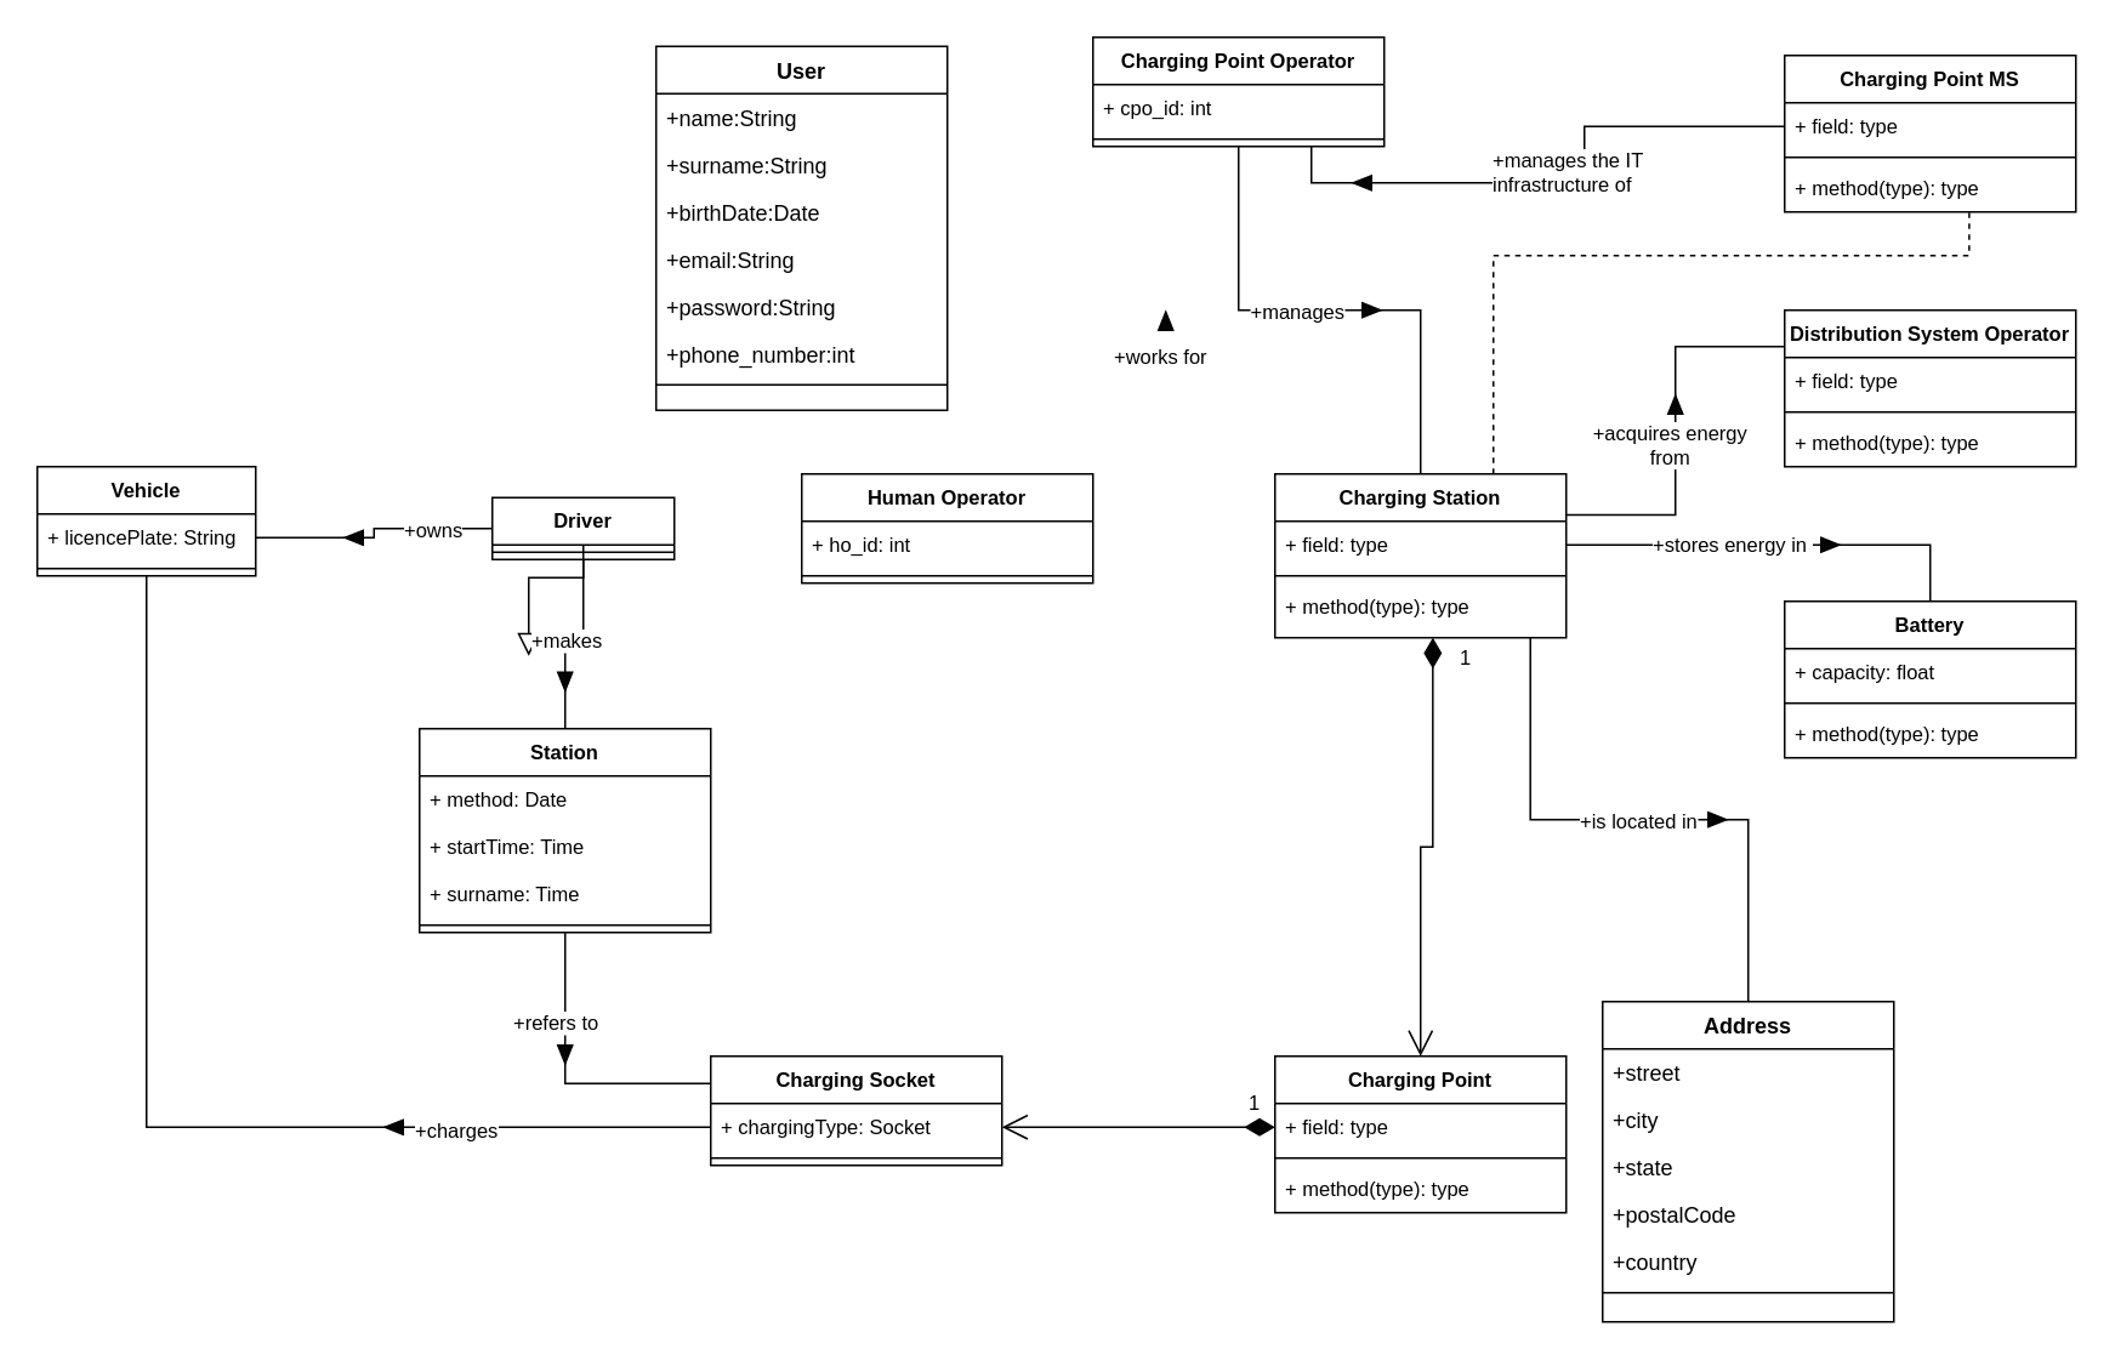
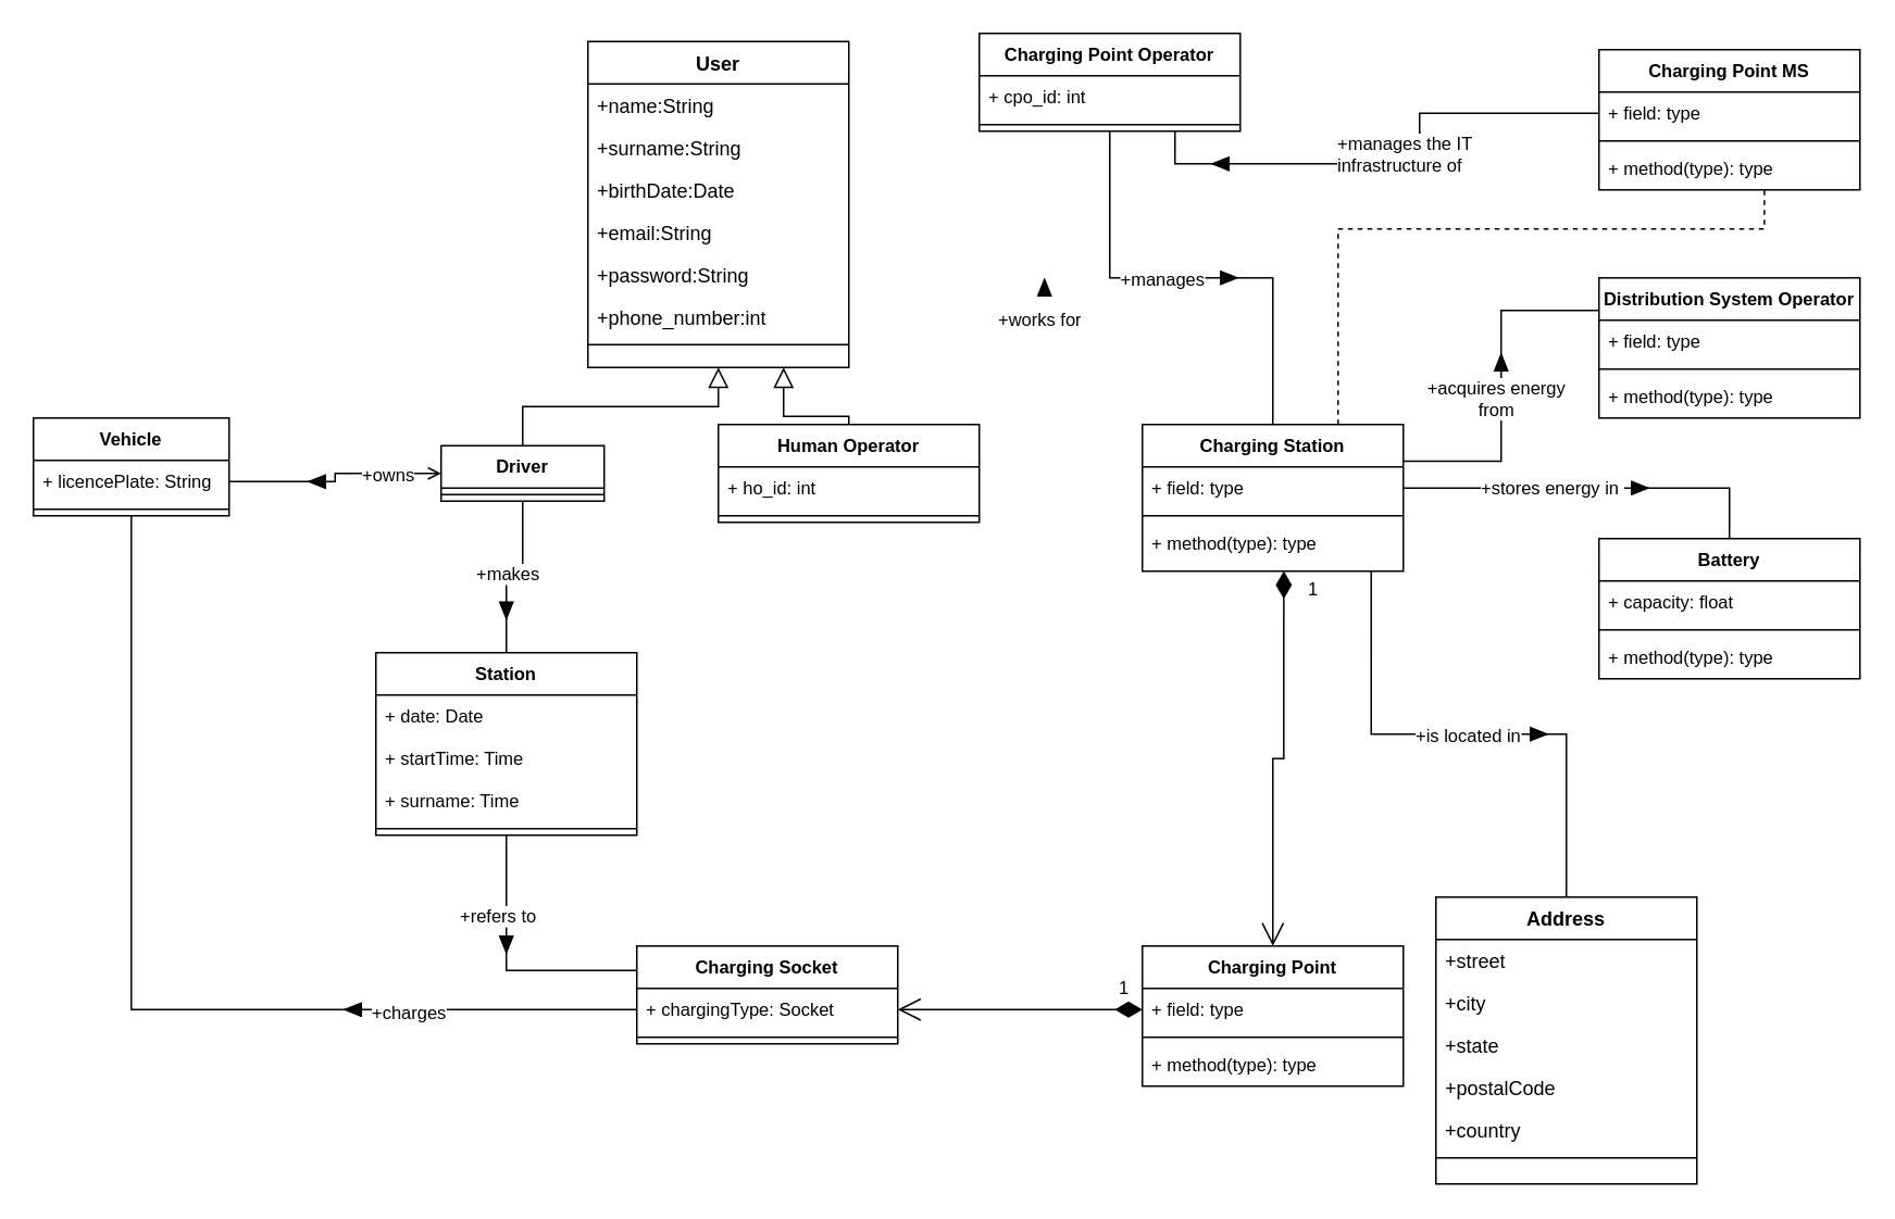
+ <mxCell id="13" value="" style="endArrow=block;endSize=10;endFill=0;shadow=0;strokeWidth=1;rounded=0;edgeStyle=elbowEdgeStyle;elbow=vertical;exitX=0.5;exitY=0;exitDx=0;exitDy=0;" parent="1" source="37" target="3" edge="1"><mxGeometry width="160" relative="1" as="geometry"><mxPoint x="520" y="265" as="sourcePoint" /><mxPoint x="450" y="176" as="targetPoint" /><Array as="points"><mxPoint x="480" y="255" /><mxPoint x="480" y="225" /></Array></mxGeometry></mxCell>
- <mxCell id="23" style="edgeStyle=orthogonalEdgeStyle;rounded=0;orthogonalLoop=1;jettySize=auto;html=1;exitX=1;exitY=0.5;exitDx=0;exitDy=0;entryX=0;entryY=0.5;entryDx=0;entryDy=0;endArrow=none;endFill=0;" parent="1" source="41" target="35" edge="1"><mxGeometry relative="1" as="geometry"><mxPoint x="120" y="290" as="sourcePoint" /><mxPoint x="260" y="290" as="targetPoint" /></mxGeometry></mxCell>
+ <mxCell id="23" style="edgeStyle=orthogonalEdgeStyle;rounded=0;orthogonalLoop=1;jettySize=auto;html=1;exitX=1;exitY=0.5;exitDx=0;exitDy=0;entryX=0;entryY=0.5;entryDx=0;entryDy=0;endArrow=open;endFill=0;" parent="1" source="41" target="35" edge="1"><mxGeometry relative="1" as="geometry"><mxPoint x="120" y="290" as="sourcePoint" /><mxPoint x="260" y="290" as="targetPoint" /></mxGeometry></mxCell>
- <mxCell id="12" value="" style="endArrow=block;endSize=10;endFill=0;shadow=0;strokeWidth=1;rounded=0;edgeStyle=elbowEdgeStyle;elbow=vertical;exitX=0.5;exitY=0;exitDx=0;exitDy=0;" parent="1" source="35" target="34" edge="1"><mxGeometry width="160" relative="1" as="geometry"><mxPoint x="340" y="265" as="sourcePoint" /><mxPoint x="340" y="108" as="targetPoint" /></mxGeometry></mxCell>
+ <mxCell id="12" value="" style="endArrow=block;endSize=10;endFill=0;shadow=0;strokeWidth=1;rounded=0;edgeStyle=elbowEdgeStyle;elbow=vertical;exitX=0.5;exitY=0;exitDx=0;exitDy=0;" parent="1" source="35" target="3" edge="1"><mxGeometry width="160" relative="1" as="geometry"><mxPoint x="340" y="265" as="sourcePoint" /><mxPoint x="340" y="108" as="targetPoint" /></mxGeometry></mxCell>
- <mxCell id="30" value="+ method: Date&#10;" style="text;strokeColor=none;fillColor=none;align=left;verticalAlign=top;spacingLeft=4;spacingRight=4;overflow=hidden;rotatable=0;points=[[0,0.5],[1,0.5]];portConstraint=eastwest;fontFamily=Helvetica;fontSize=11;fontColor=default;" parent="29" vertex="1"><mxGeometry y="26" width="160" height="26" as="geometry" /></mxCell>
+ <mxCell id="30" value="+ date: Date&#10;" style="text;strokeColor=none;fillColor=none;align=left;verticalAlign=top;spacingLeft=4;spacingRight=4;overflow=hidden;rotatable=0;points=[[0,0.5],[1,0.5]];portConstraint=eastwest;fontFamily=Helvetica;fontSize=11;fontColor=default;" parent="29" vertex="1"><mxGeometry y="26" width="160" height="26" as="geometry" /></mxCell>
